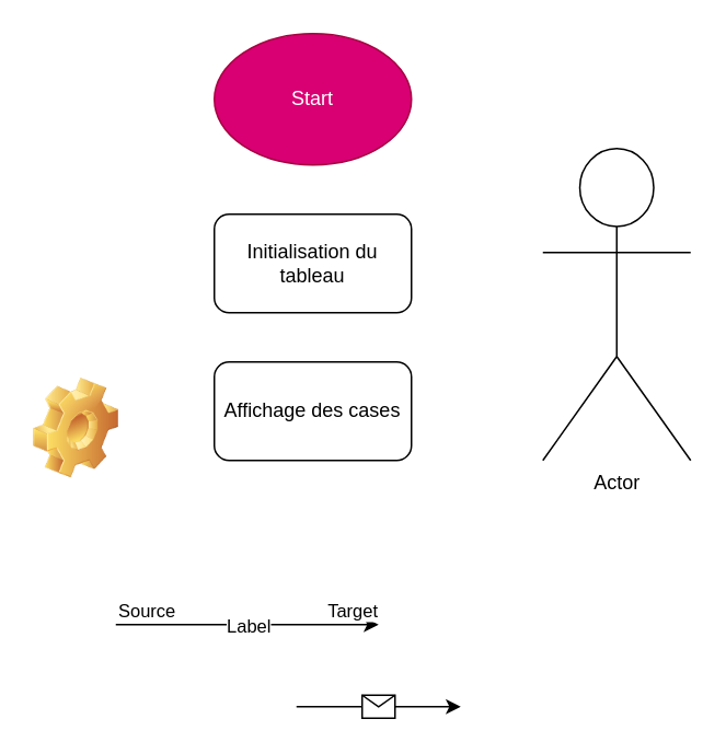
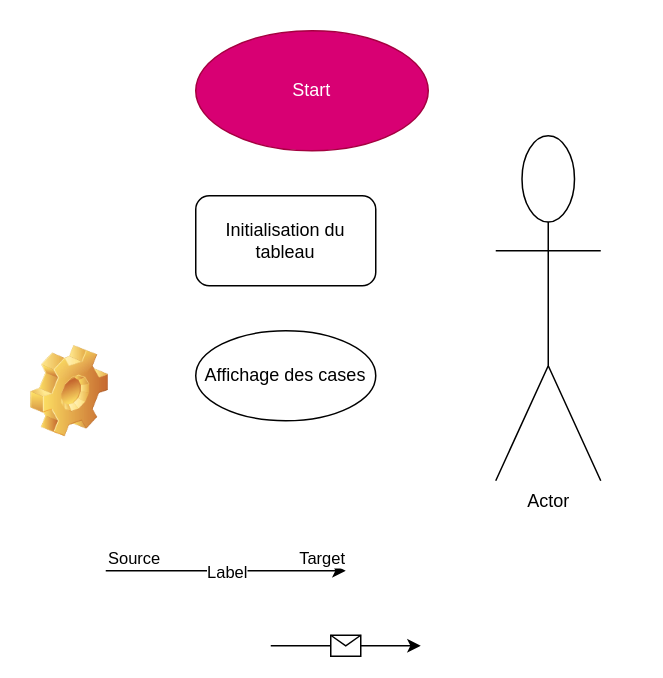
- <mxCell id="2" value="Start" style="ellipse;whiteSpace=wrap;html=1;fillColor=#d80073;fontColor=#ffffff;strokeColor=#A50040;" vertex="1" parent="1"><mxGeometry x="130" y="20" width="120" height="80" as="geometry" /></mxCell>
+ <mxCell id="2" value="Start" style="ellipse;whiteSpace=wrap;html=1;fillColor=#d80073;fontColor=#ffffff;strokeColor=#A50040;" vertex="1" parent="1"><mxGeometry x="130" y="20" width="155" height="80" as="geometry" /></mxCell>
- <mxCell id="5" value="Actor" style="shape=umlActor;verticalLabelPosition=bottom;verticalAlign=top;html=1;outlineConnect=0;" vertex="1" parent="1"><mxGeometry x="330" y="90" width="90" height="190" as="geometry" /></mxCell>
+ <mxCell id="5" value="Actor" style="shape=umlActor;verticalLabelPosition=bottom;verticalAlign=top;html=1;outlineConnect=0;" vertex="1" parent="1"><mxGeometry x="330" y="90" width="70" height="230" as="geometry" /></mxCell>
- <mxCell id="3" value="Affichage des cases" style="rounded=1;whiteSpace=wrap;html=1;" vertex="1" parent="1"><mxGeometry x="130" y="220" width="120" height="60" as="geometry" /></mxCell>
+ <mxCell id="3" value="Affichage des cases" style="ellipse;whiteSpace=wrap;html=1;" vertex="1" parent="1"><mxGeometry x="130" y="220" width="120" height="60" as="geometry" /></mxCell>
